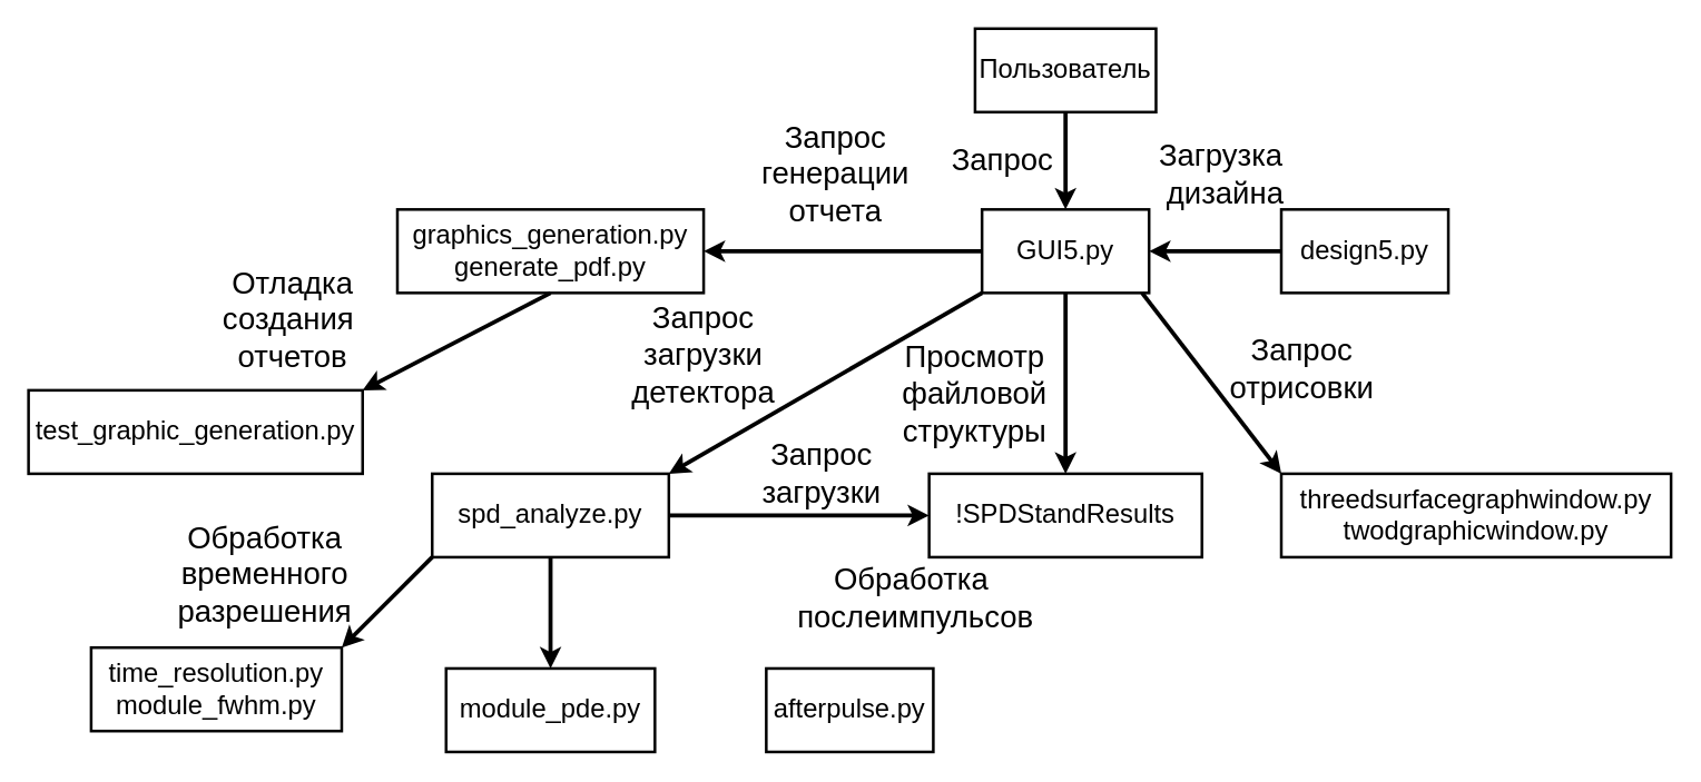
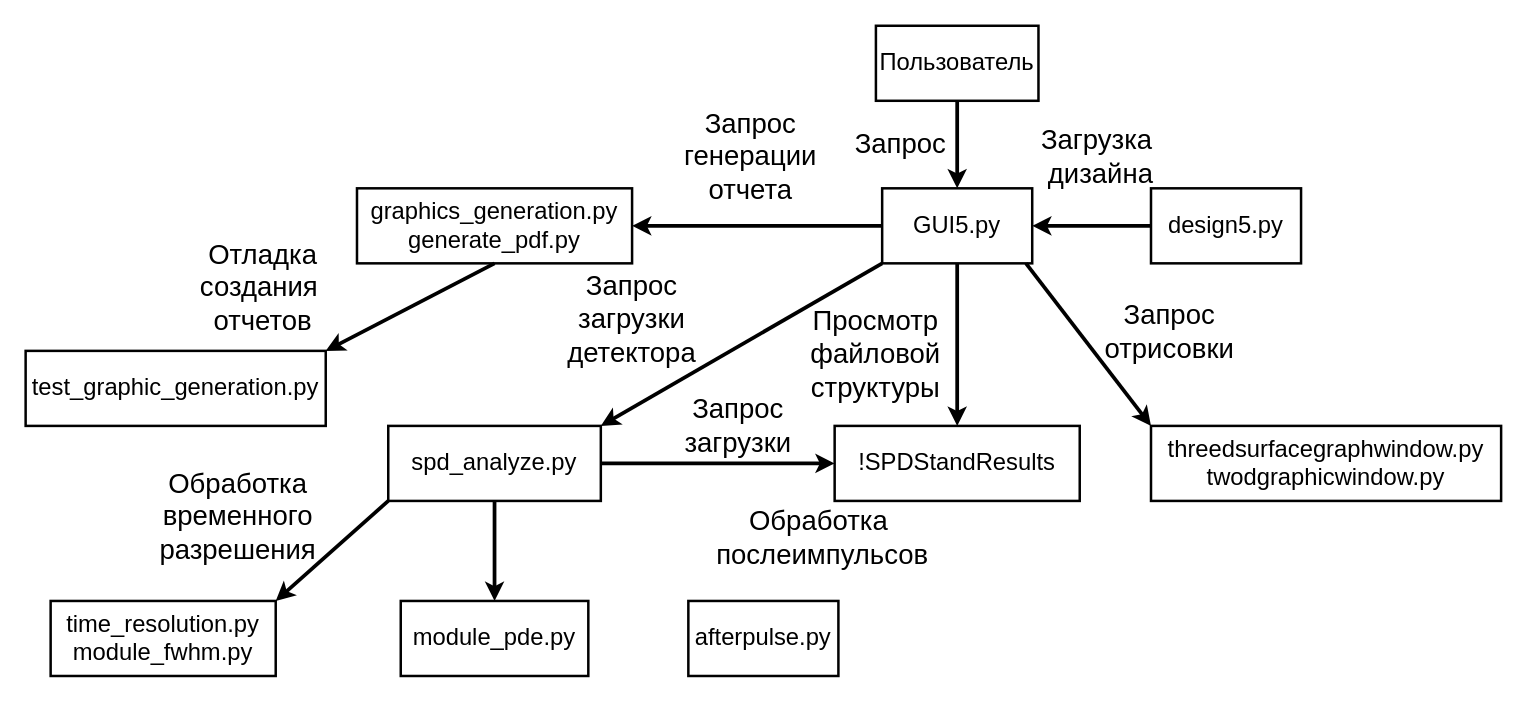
- <mxCell id="15" value="time_resolution.py&lt;br&gt;module_fwhm.py" style="rounded=0;whiteSpace=wrap;html=1;fontSize=19;strokeWidth=2;" vertex="1" parent="1"><mxGeometry x="65" y="465" width="180" height="60" as="geometry" /></mxCell>
+ <mxCell id="15" value="time_resolution.py&lt;br&gt;module_fwhm.py" style="rounded=0;whiteSpace=wrap;html=1;fontSize=19;strokeWidth=2;" vertex="1" parent="1"><mxGeometry x="40" y="480" width="180" height="60" as="geometry" /></mxCell>
